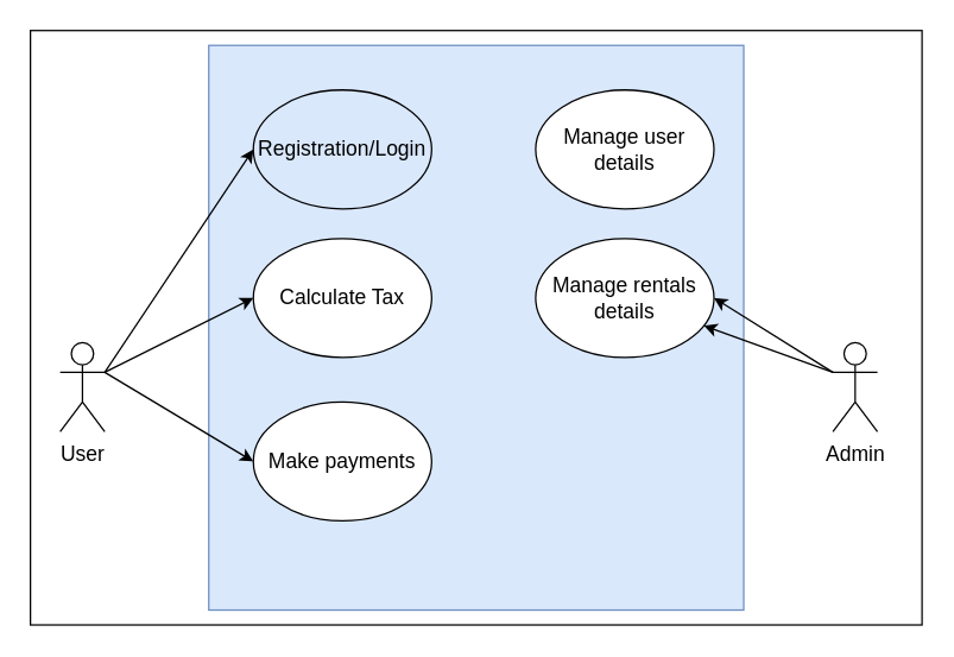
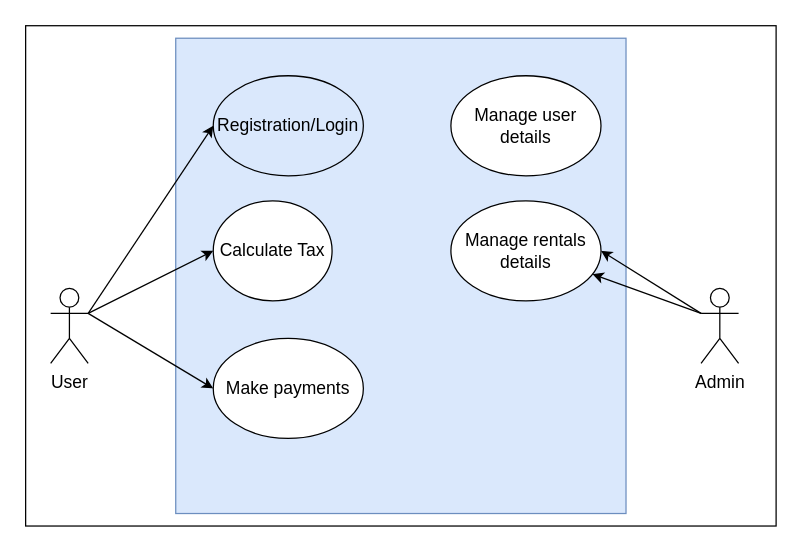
- <mxCell id="7" value="Calculate Tax" style="ellipse;whiteSpace=wrap;html=1;fontSize=14;" parent="1" vertex="1"><mxGeometry x="170" y="160" width="120" height="80" as="geometry" /></mxCell>
+ <mxCell id="7" value="Calculate Tax" style="ellipse;whiteSpace=wrap;html=1;fontSize=14;" parent="1" vertex="1"><mxGeometry x="170" y="160" width="95" height="80" as="geometry" /></mxCell>
